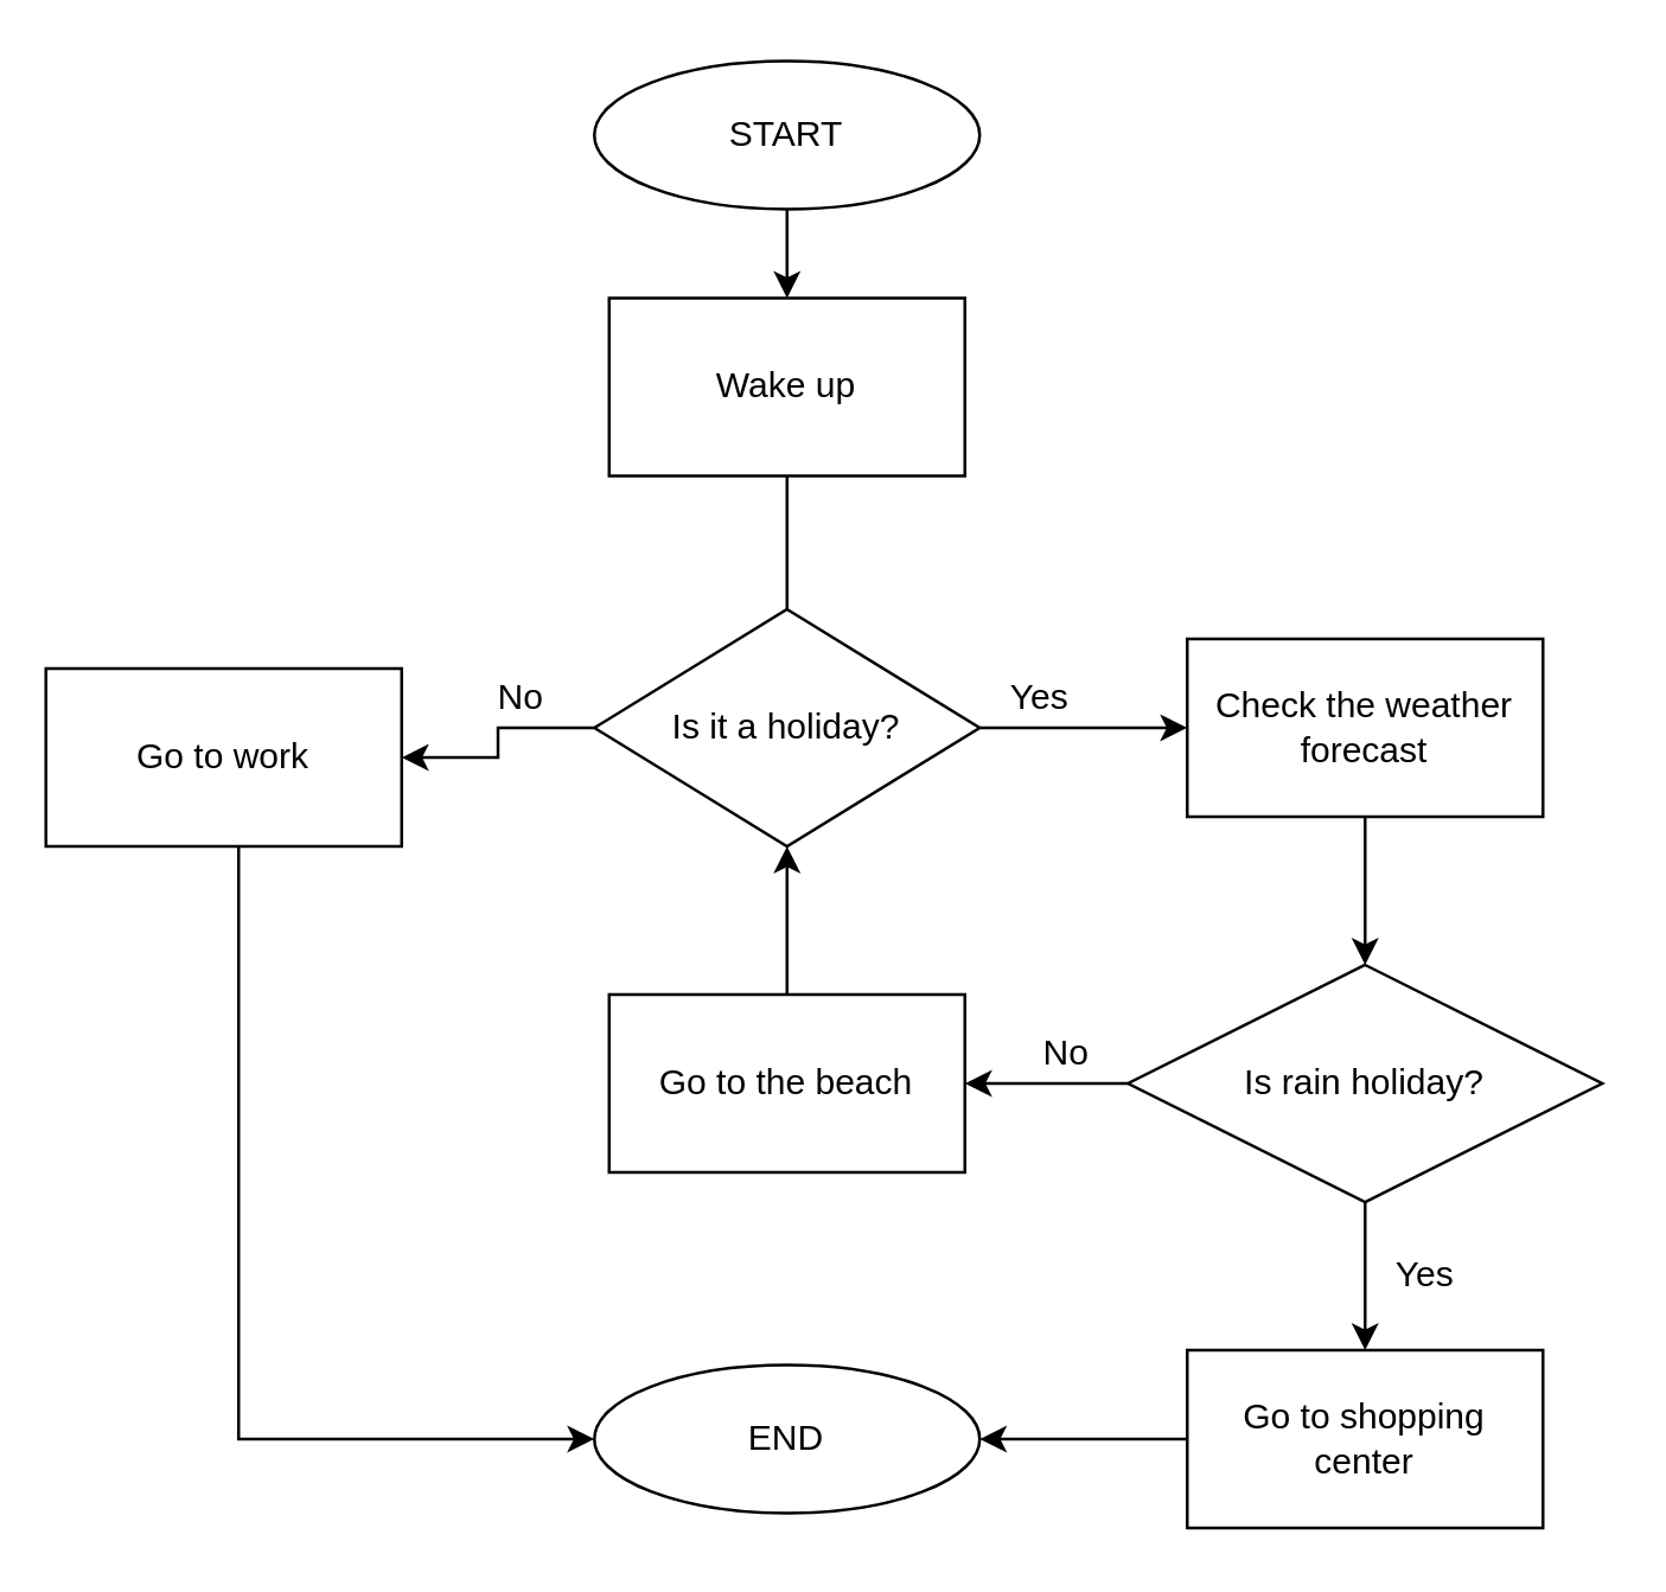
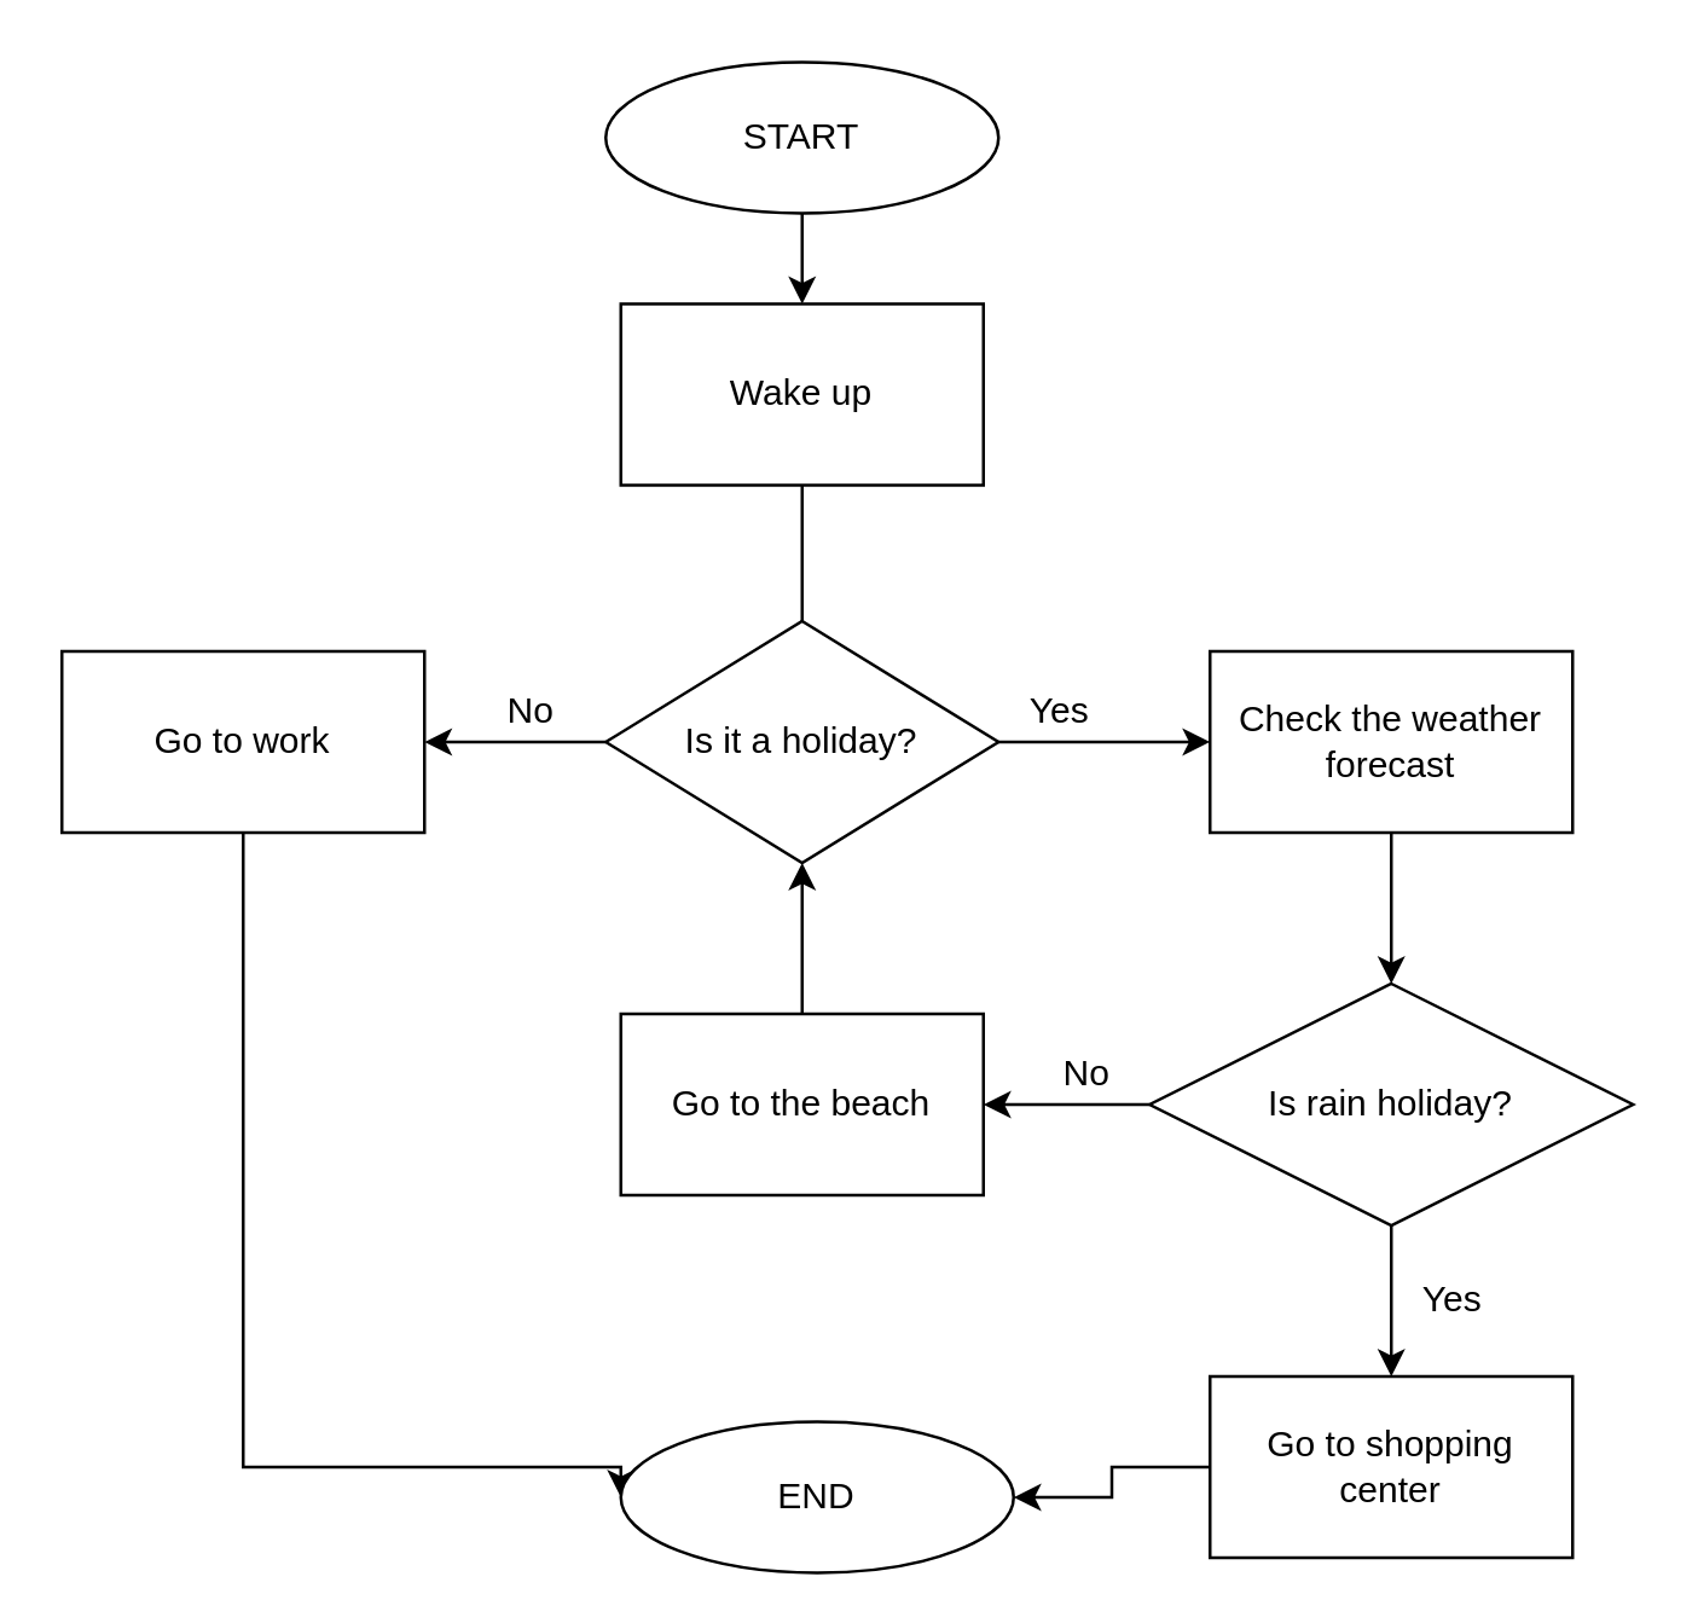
- <mxCell id="10" value="Go to work" style="rounded=0;whiteSpace=wrap;html=1;" vertex="1" parent="1"><mxGeometry x="15" y="225" width="120" height="60" as="geometry" /></mxCell>
+ <mxCell id="10" value="Go to work" style="rounded=0;whiteSpace=wrap;html=1;" vertex="1" parent="1"><mxGeometry x="20" y="215" width="120" height="60" as="geometry" /></mxCell>
- <mxCell id="24" value="END" style="ellipse;whiteSpace=wrap;html=1;" vertex="1" parent="1"><mxGeometry x="200" y="460" width="130" height="50" as="geometry" /></mxCell>
+ <mxCell id="24" value="END" style="ellipse;whiteSpace=wrap;html=1;" vertex="1" parent="1"><mxGeometry x="205" y="470" width="130" height="50" as="geometry" /></mxCell>
